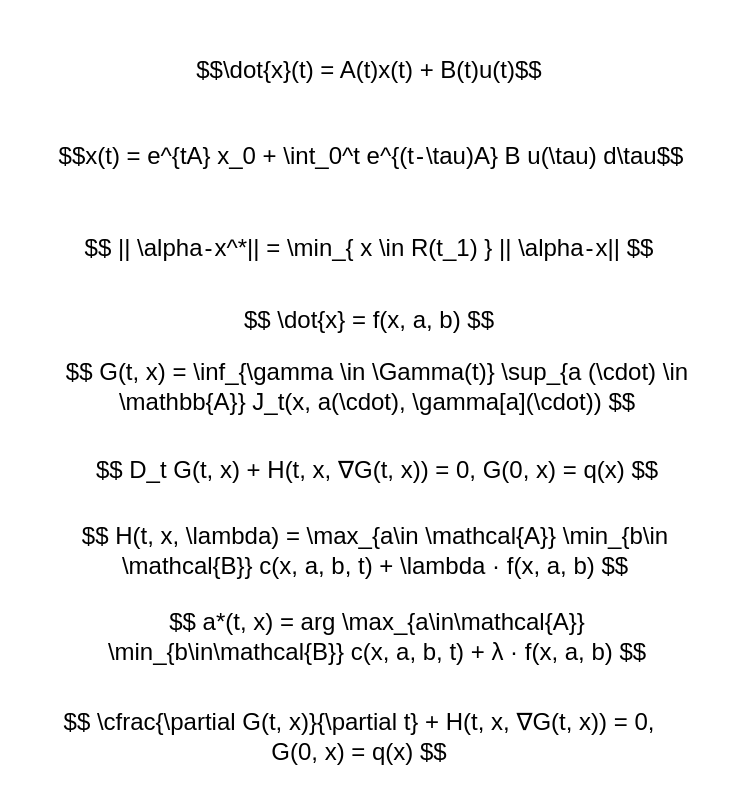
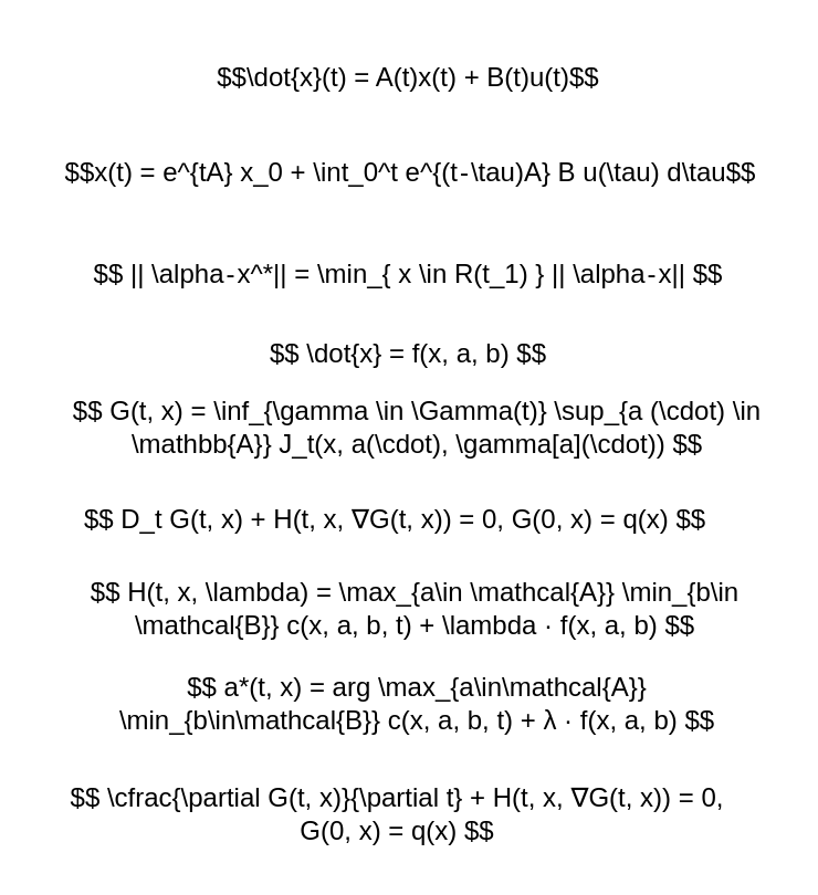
- <mxCell id="7" value="$$ D_t G(t, x) + H(t, x, ∇G(t, x)) = 0, G(0, x) = q(x) $$" style="text;html=1;strokeColor=none;fillColor=none;align=center;verticalAlign=middle;whiteSpace=wrap;rounded=0;" vertex="1" parent="1"><mxGeometry x="29" y="220" width="319" height="30" as="geometry" /></mxCell>
+ <mxCell id="7" value="$$ D_t G(t, x) + H(t, x, ∇G(t, x)) = 0, G(0, x) = q(x) $$" style="text;html=1;strokeColor=none;fillColor=none;align=center;verticalAlign=middle;whiteSpace=wrap;rounded=0;" vertex="1" parent="1"><mxGeometry x="19" y="220" width="319" height="30" as="geometry" /></mxCell>
